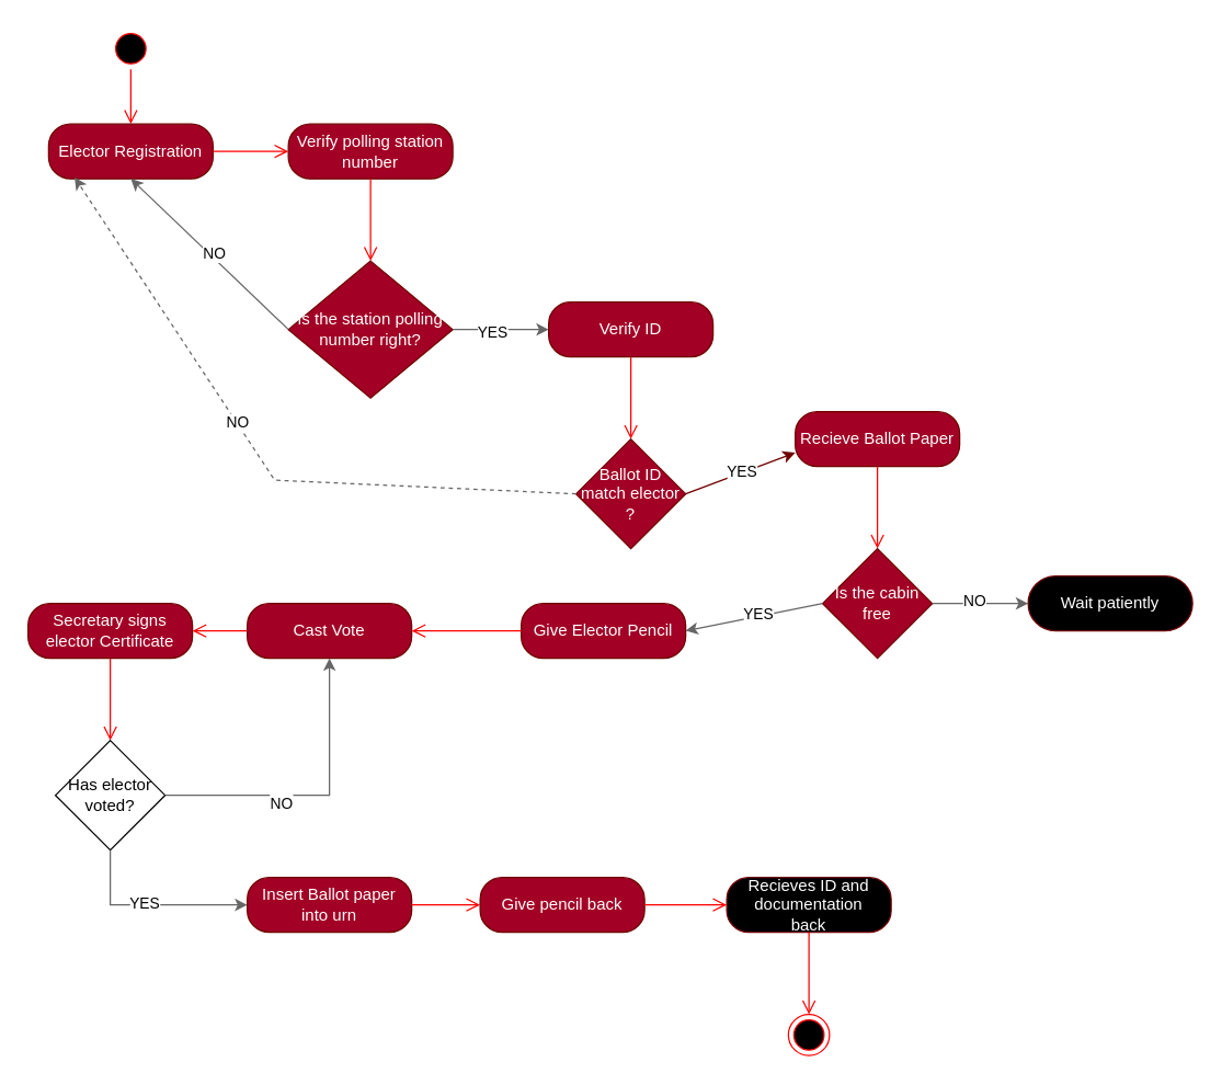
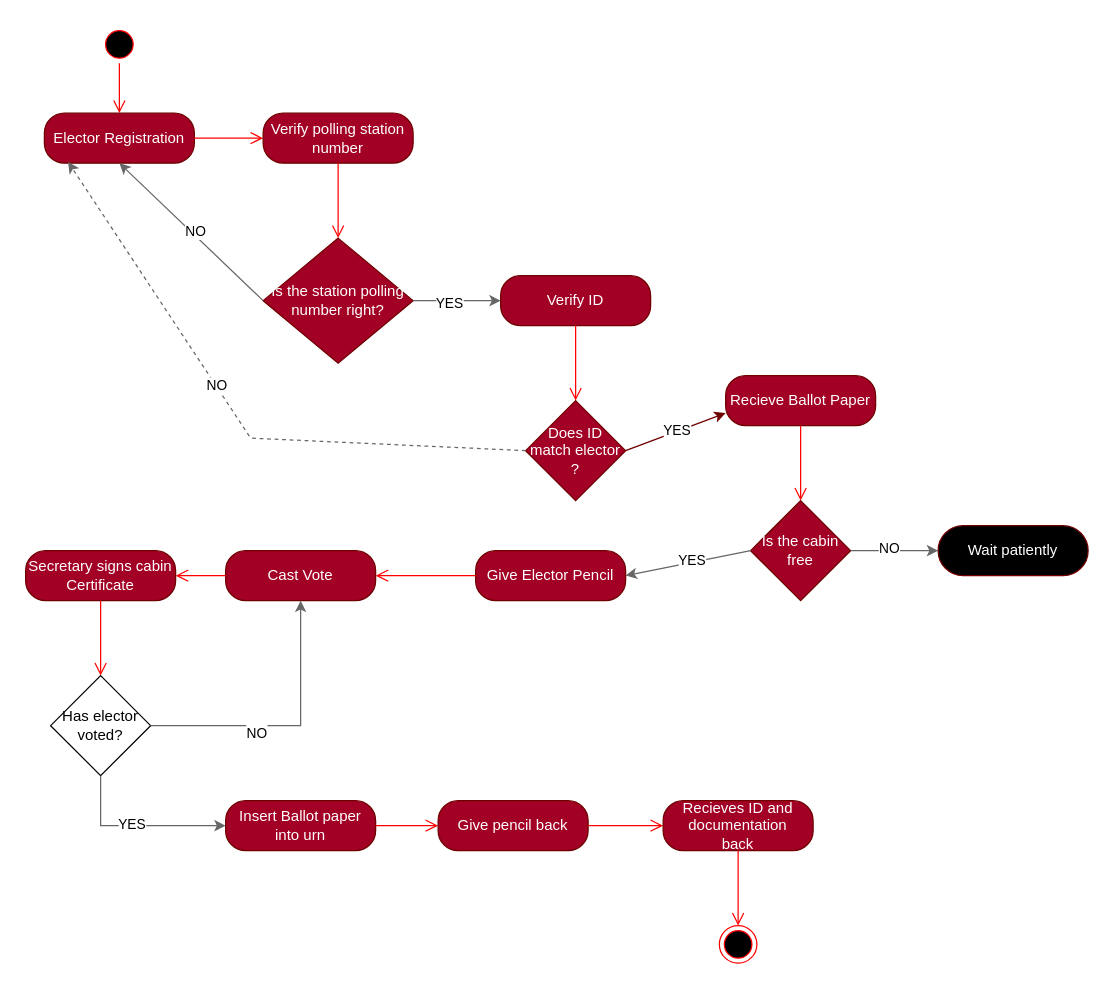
- <mxCell id="15" value="Ballot ID match elector ?" style="rhombus;whiteSpace=wrap;html=1;fillColor=#a20025;fontColor=#ffffff;strokeColor=#6F0000;" vertex="1" parent="1"><mxGeometry x="420" y="320" width="80" height="80" as="geometry" /></mxCell>
+ <mxCell id="15" value="Does ID match elector ?" style="rhombus;whiteSpace=wrap;html=1;fillColor=#a20025;fontColor=#ffffff;strokeColor=#6F0000;" vertex="1" parent="1"><mxGeometry x="420" y="320" width="80" height="80" as="geometry" /></mxCell>
- <mxCell id="32" value="Secretary signs elector Certificate" style="rounded=1;whiteSpace=wrap;html=1;arcSize=40;fontColor=#ffffff;fillColor=#a20025;strokeColor=#6F0000;" vertex="1" parent="1"><mxGeometry y="440" width="120" height="40" as="geometry" x="20" /></mxCell>
+ <mxCell id="32" value="Secretary signs cabin Certificate" style="rounded=1;whiteSpace=wrap;html=1;arcSize=40;fontColor=#ffffff;fillColor=#a20025;strokeColor=#6F0000;" vertex="1" parent="1"><mxGeometry y="440" width="120" height="40" as="geometry" x="20" /></mxCell>
- <mxCell id="43" value="Recieves ID and documentation &lt;br&gt;back" style="rounded=1;whiteSpace=wrap;html=1;arcSize=40;fontColor=#ffffff;fillColor=#000000;strokeColor=#6F0000;" vertex="1" parent="1"><mxGeometry x="530" y="640" width="120" height="40" as="geometry" /></mxCell>
+ <mxCell id="43" value="Recieves ID and documentation &lt;br&gt;back" style="rounded=1;whiteSpace=wrap;html=1;arcSize=40;fontColor=#ffffff;fillColor=#a20025;strokeColor=#6F0000;" vertex="1" parent="1"><mxGeometry x="530" y="640" width="120" height="40" as="geometry" /></mxCell>
